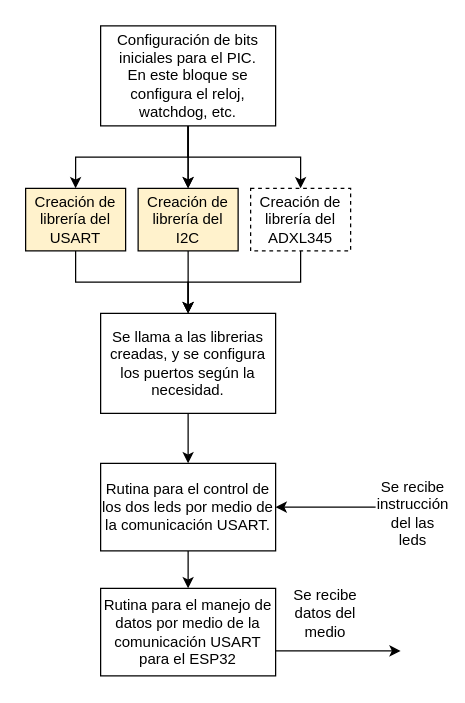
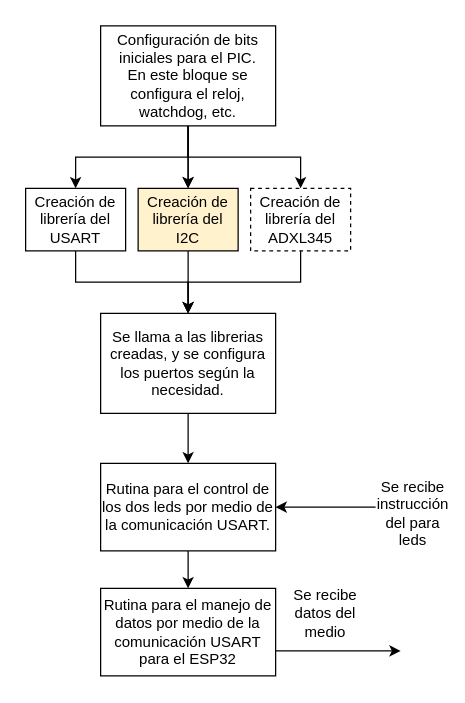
- <mxCell id="10" value="Creación de librería del USART" style="rounded=0;whiteSpace=wrap;html=1;fillColor=#fff2cc;" vertex="1" parent="1"><mxGeometry x="20" y="150" width="80" height="50" as="geometry" /></mxCell>
+ <mxCell id="10" value="Creación de librería del USART" style="rounded=0;whiteSpace=wrap;html=1;" vertex="1" parent="1"><mxGeometry x="20" y="150" width="80" height="50" as="geometry" /></mxCell>
- <mxCell id="21" value="Se recibe instrucción del las leds" style="text;html=1;strokeColor=none;fillColor=none;align=center;verticalAlign=middle;whiteSpace=wrap;rounded=0;" vertex="1" parent="1"><mxGeometry x="310" y="400" width="40" height="20" as="geometry" /></mxCell>
+ <mxCell id="21" value="Se recibe instrucción del para leds" style="text;html=1;strokeColor=none;fillColor=none;align=center;verticalAlign=middle;whiteSpace=wrap;rounded=0;" vertex="1" parent="1"><mxGeometry x="310" y="400" width="40" height="20" as="geometry" /></mxCell>
